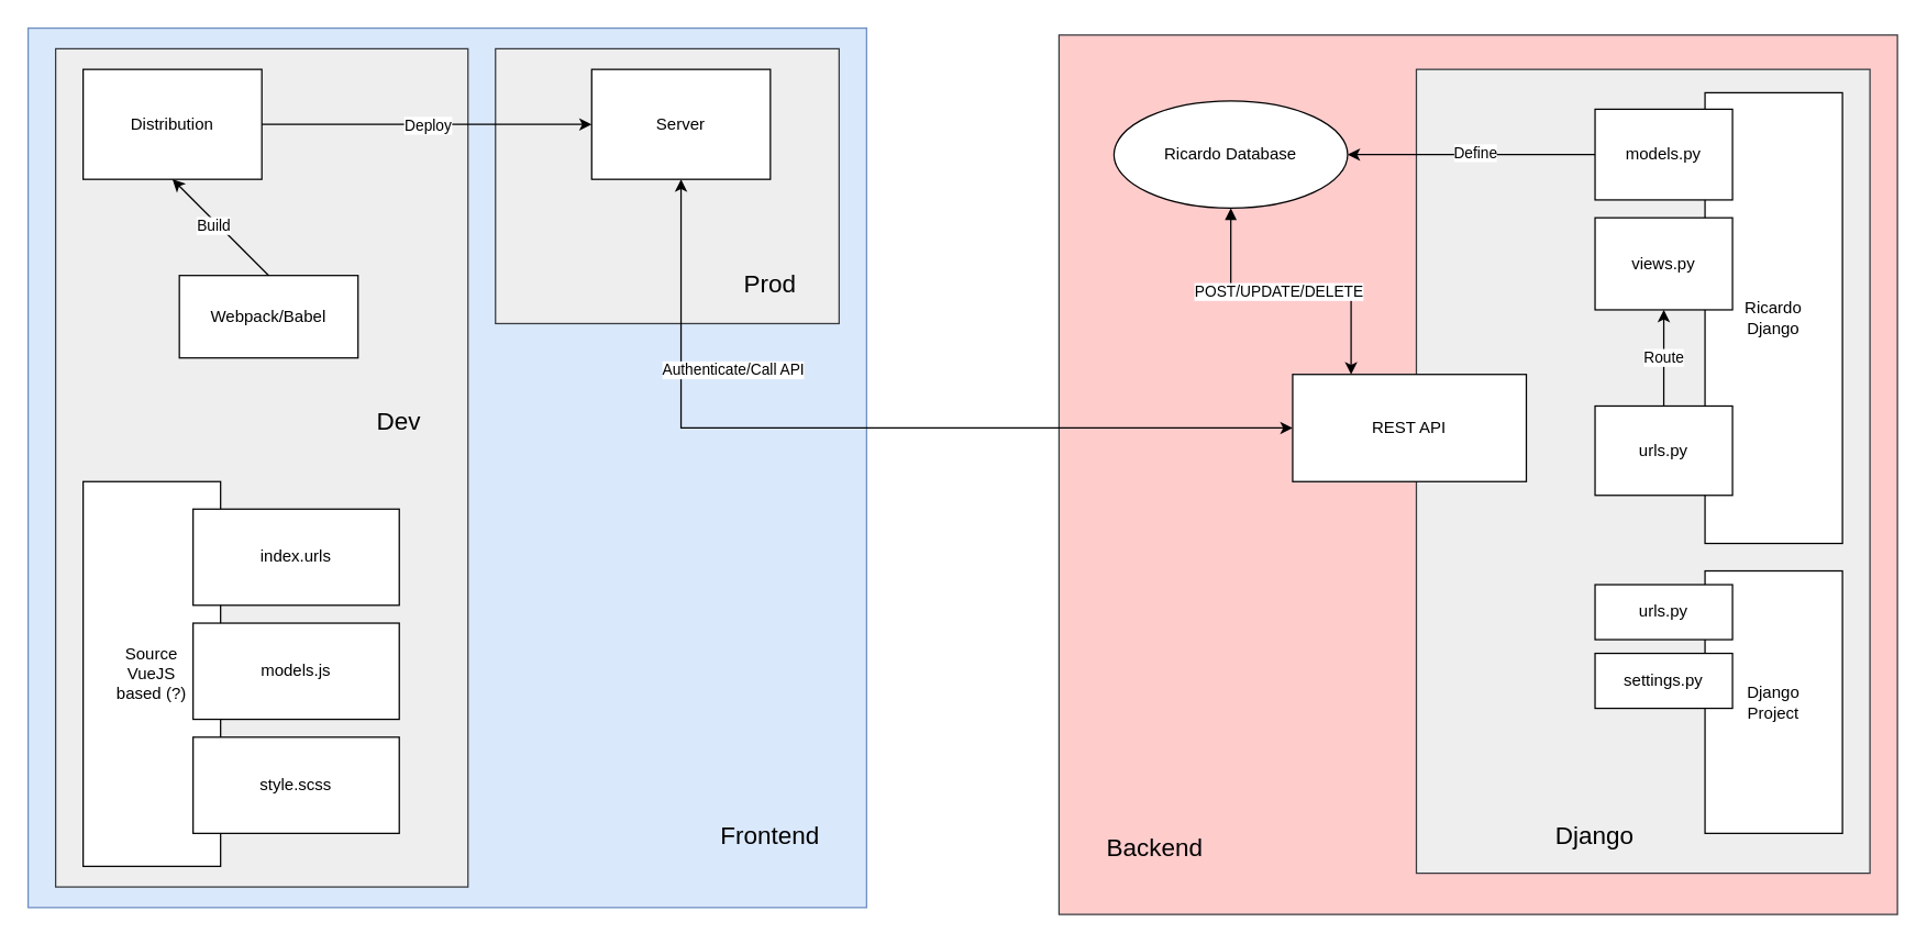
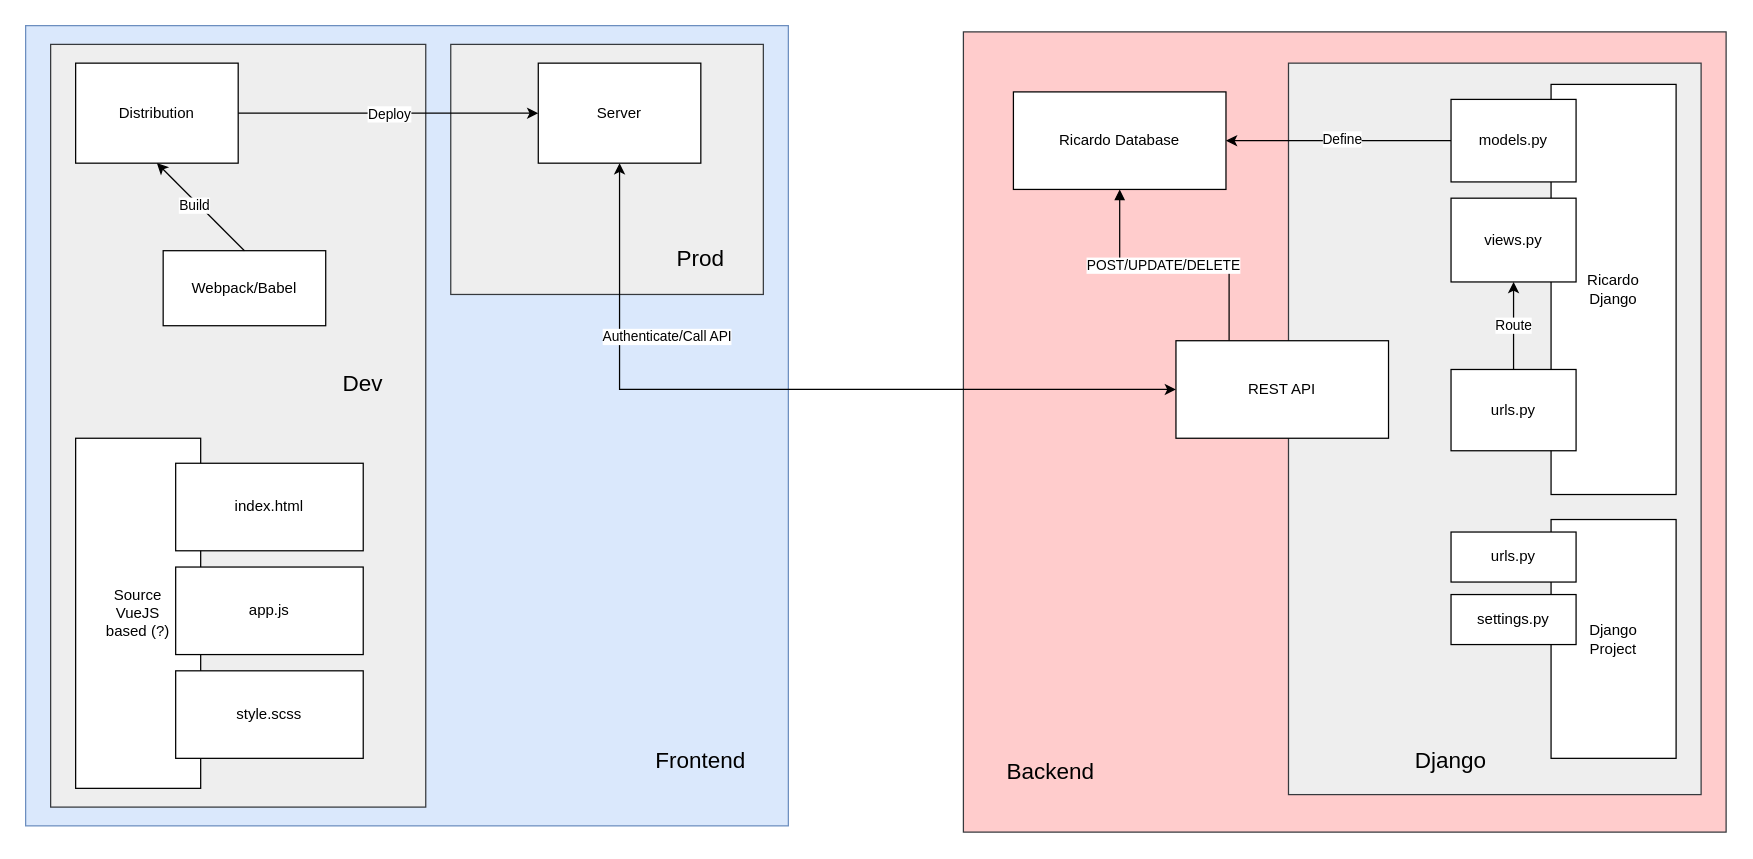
- <mxCell id="31" value="Ricardo Database" style="ellipse;whiteSpace=wrap;html=1;" vertex="1" parent="1"><mxGeometry x="810" y="73" width="170" height="78" as="geometry" /></mxCell>
+ <mxCell id="31" value="Ricardo Database" style="rounded=0;whiteSpace=wrap;html=1;" vertex="1" parent="1"><mxGeometry x="810" y="73" width="170" height="78" as="geometry" /></mxCell>
- <mxCell id="30" value="POST/UPDATE/DELETE" style="edgeStyle=orthogonalEdgeStyle;rounded=0;orthogonalLoop=1;jettySize=auto;html=1;exitX=0.5;exitY=1;exitDx=0;exitDy=0;entryX=0.25;entryY=0;entryDx=0;entryDy=0;startArrow=block;startFill=1;" edge="1" parent="1" source="31" target="35"><mxGeometry x="-0.084" relative="1" as="geometry"><mxPoint as="offset" /></mxGeometry></mxCell>
+ <mxCell id="30" value="POST/UPDATE/DELETE" style="edgeStyle=orthogonalEdgeStyle;rounded=0;orthogonalLoop=1;jettySize=auto;html=1;exitX=0.5;exitY=1;exitDx=0;exitDy=0;entryX=0.25;entryY=0;entryDx=0;entryDy=0;startArrow=block;startFill=1;endArrow=none;" edge="1" parent="1" source="31" target="35"><mxGeometry x="-0.084" relative="1" as="geometry"><mxPoint as="offset" /></mxGeometry></mxCell>
- <mxCell id="10" value="index.urls" style="rounded=0;whiteSpace=wrap;html=1;" vertex="1" parent="1"><mxGeometry x="140" y="370" width="150" height="70" as="geometry" /></mxCell>
+ <mxCell id="10" value="index.html" style="rounded=0;whiteSpace=wrap;html=1;" vertex="1" parent="1"><mxGeometry x="140" y="370" width="150" height="70" as="geometry" /></mxCell>
- <mxCell id="9" value="models.js" style="rounded=0;whiteSpace=wrap;html=1;" vertex="1" parent="1"><mxGeometry x="140" y="453" width="150" height="70" as="geometry" /></mxCell>
+ <mxCell id="9" value="app.js" style="rounded=0;whiteSpace=wrap;html=1;" vertex="1" parent="1"><mxGeometry x="140" y="453" width="150" height="70" as="geometry" /></mxCell>
